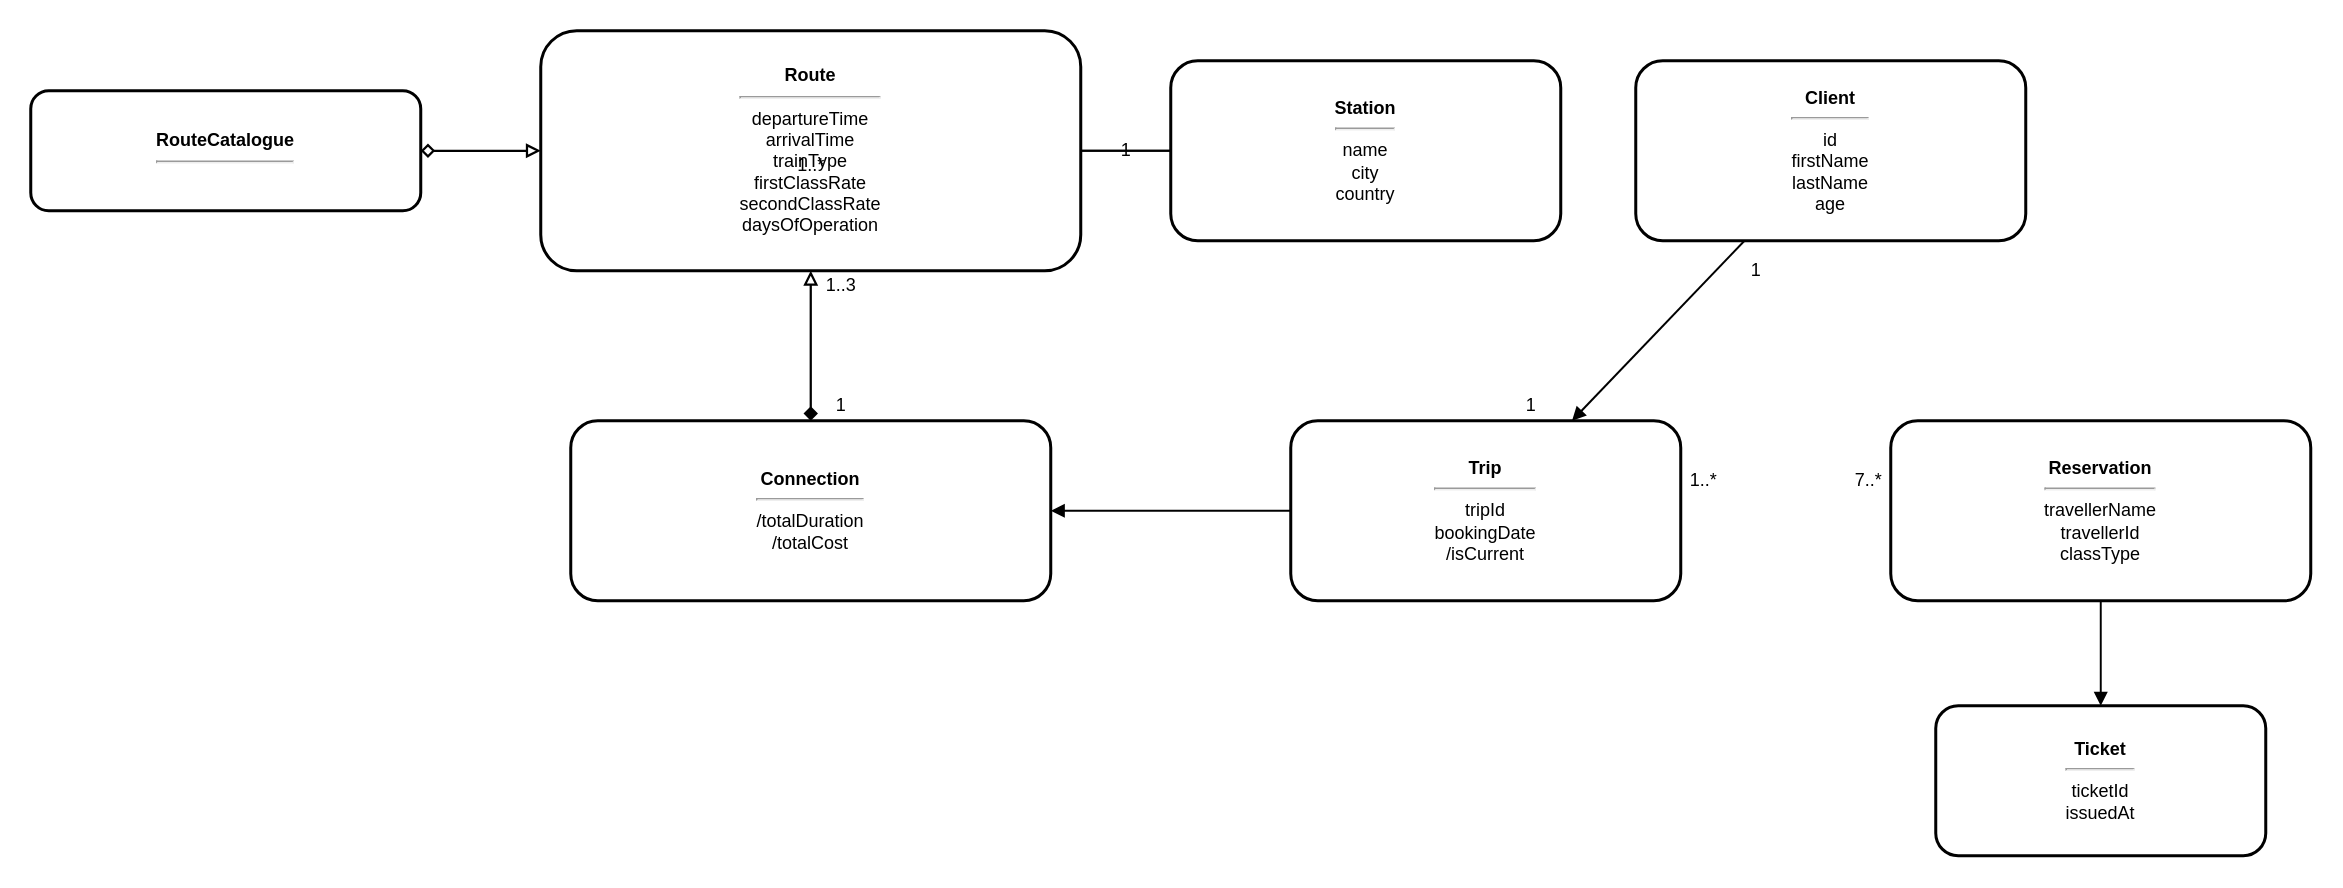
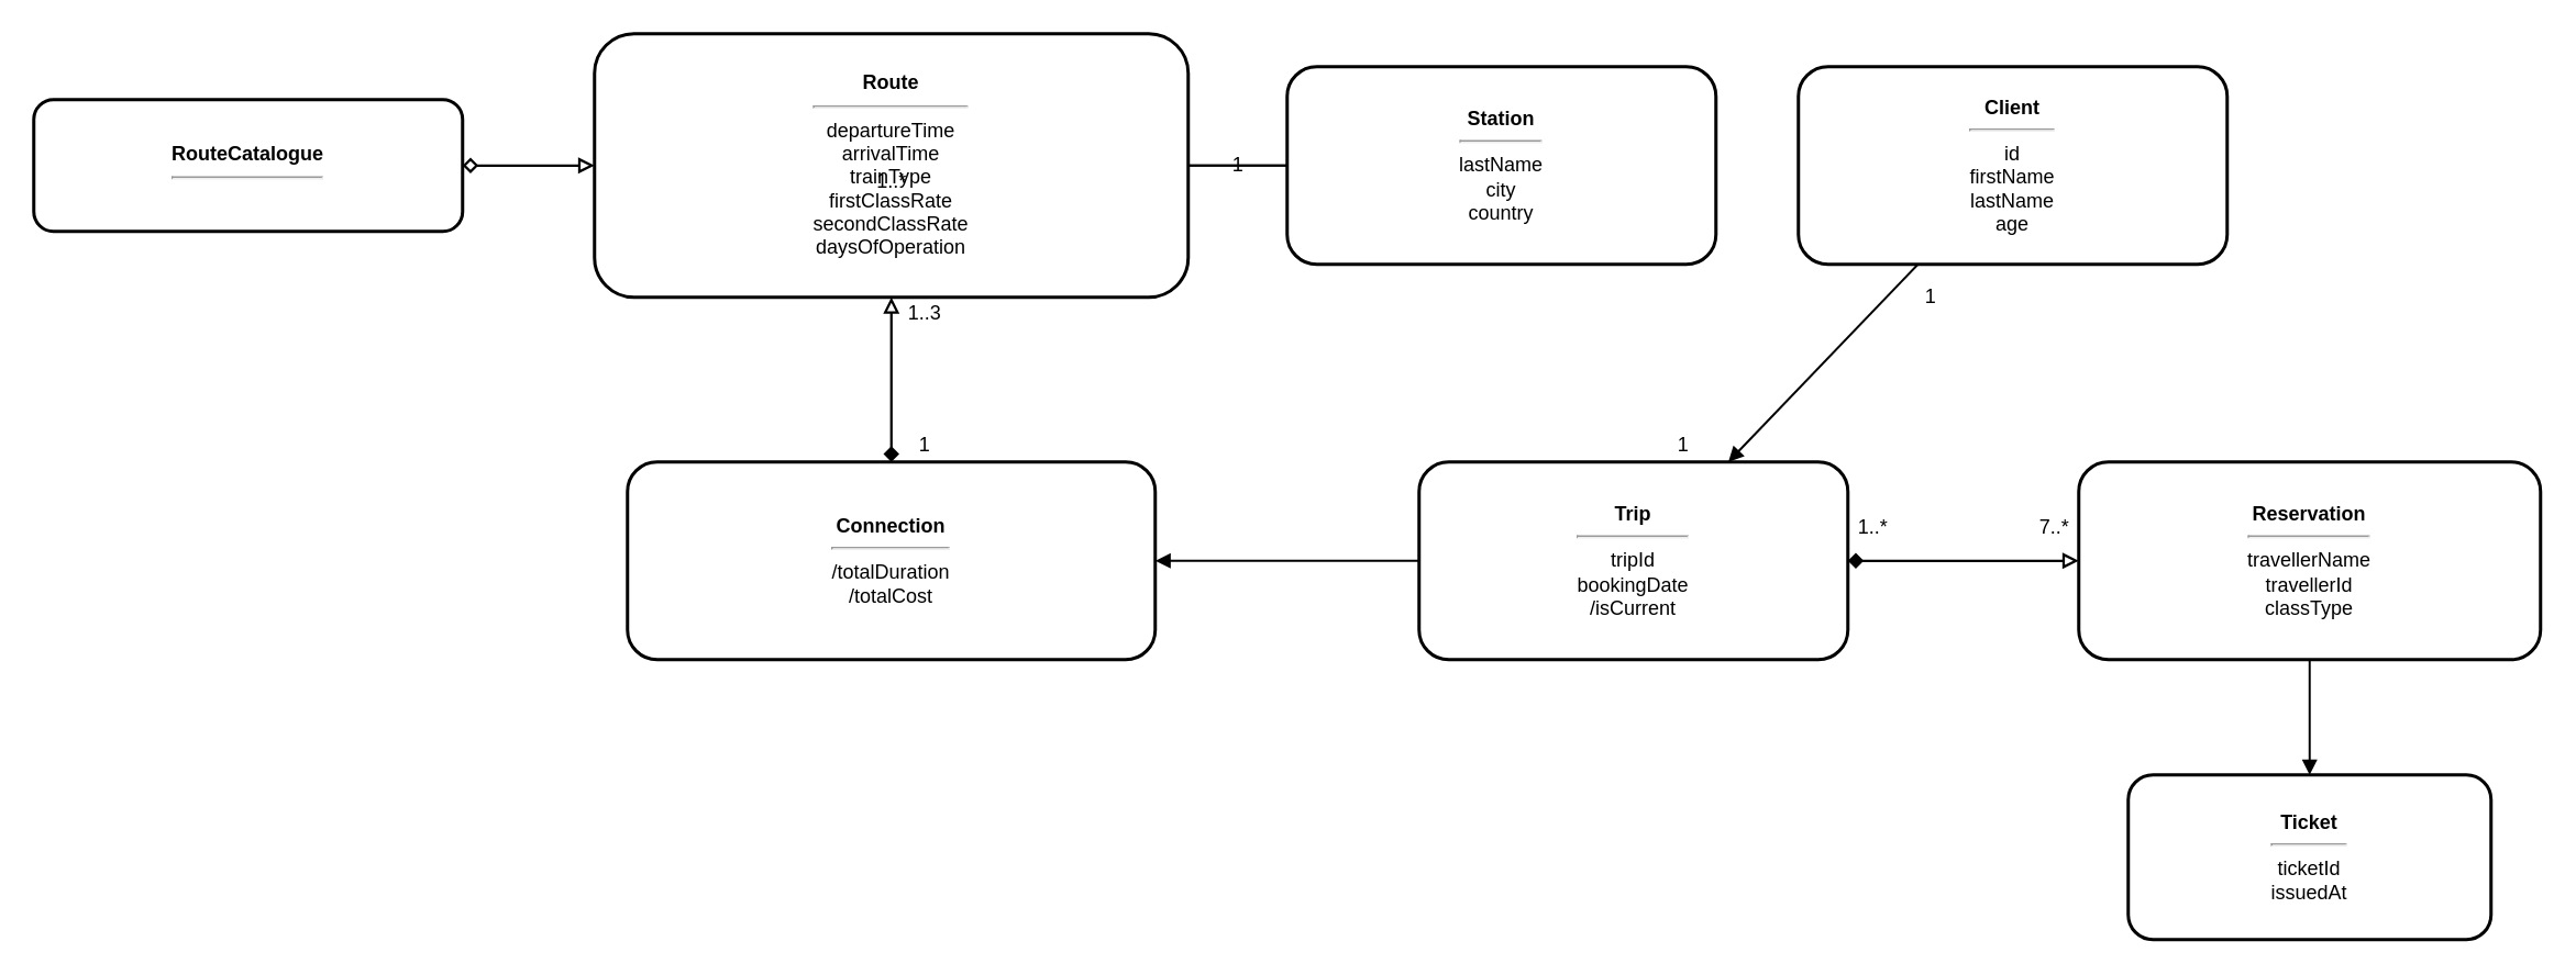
- <mxCell id="4" value="&lt;b&gt;Station&lt;/b&gt;&lt;hr/&gt;name&lt;br/&gt;city&lt;br/&gt;country" style="shape=rect;whiteSpace=wrap;html=1;rounded=1;strokeWidth=2;" parent="1" vertex="1"><mxGeometry x="780" y="40" width="260" height="120" as="geometry" /></mxCell>
+ <mxCell id="4" value="&lt;b&gt;Station&lt;/b&gt;&lt;hr/&gt;lastName&lt;br/&gt;city&lt;br/&gt;country" style="shape=rect;whiteSpace=wrap;html=1;rounded=1;strokeWidth=2;" parent="1" vertex="1"><mxGeometry x="780" y="40" width="260" height="120" as="geometry" /></mxCell>
+ <mxCell id="21" value="" style="endArrow=block;endFill=0;startArrow=diamond;startFill=1;html=1;strokeWidth=1.5;" parent="1" source="7" target="8" edge="1"><mxGeometry relative="1" as="geometry" /></mxCell>
